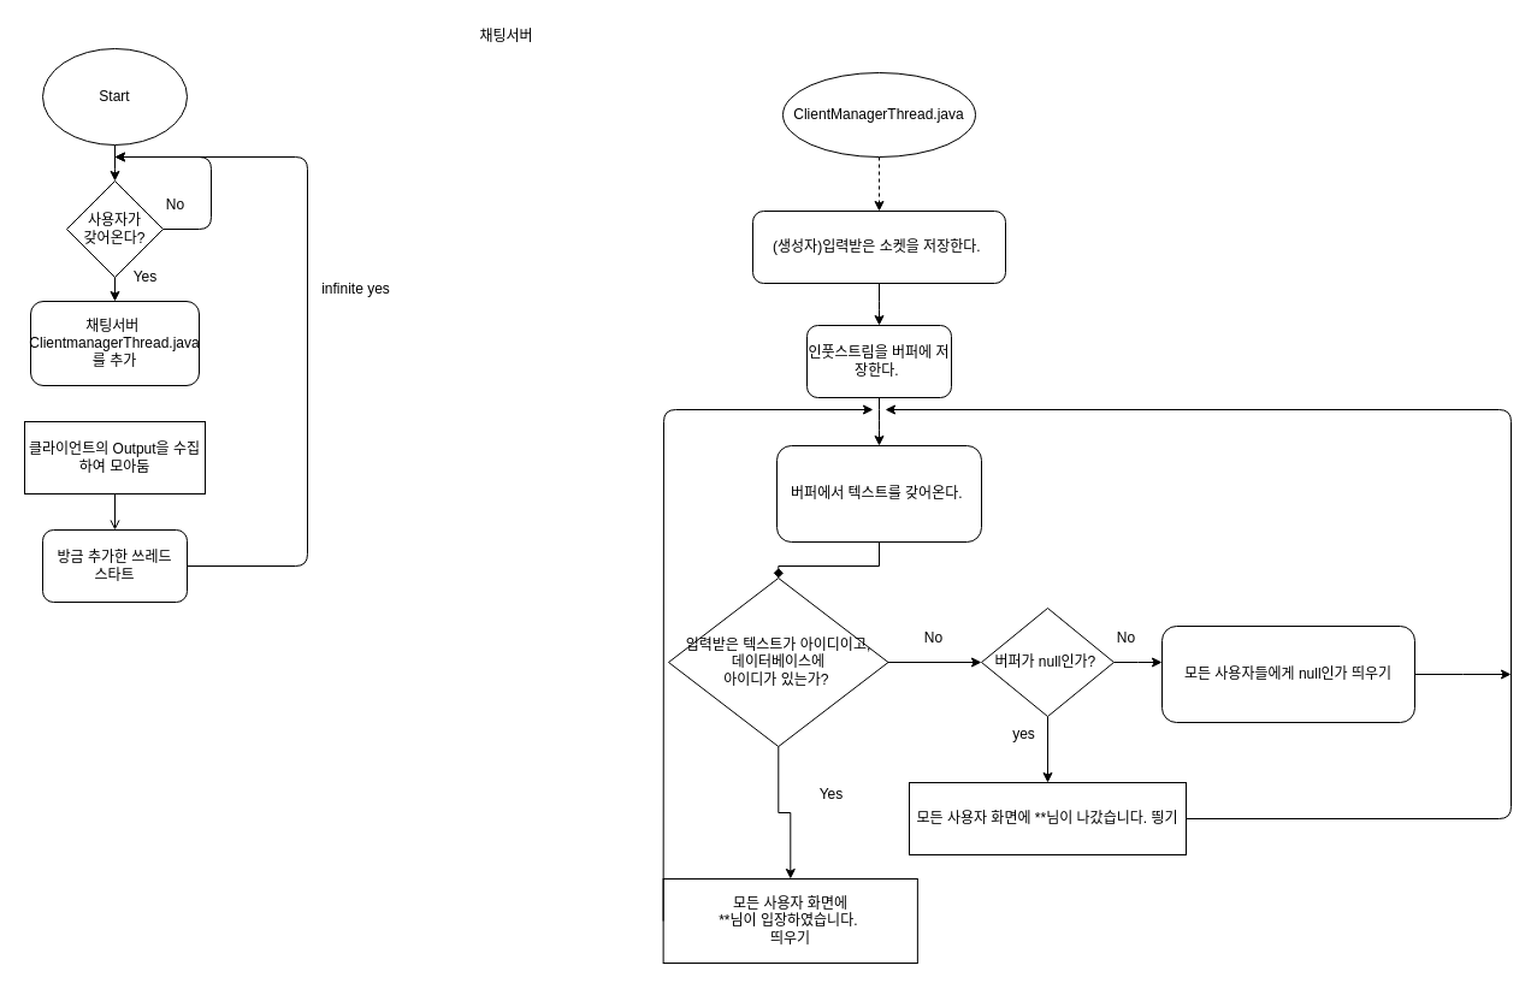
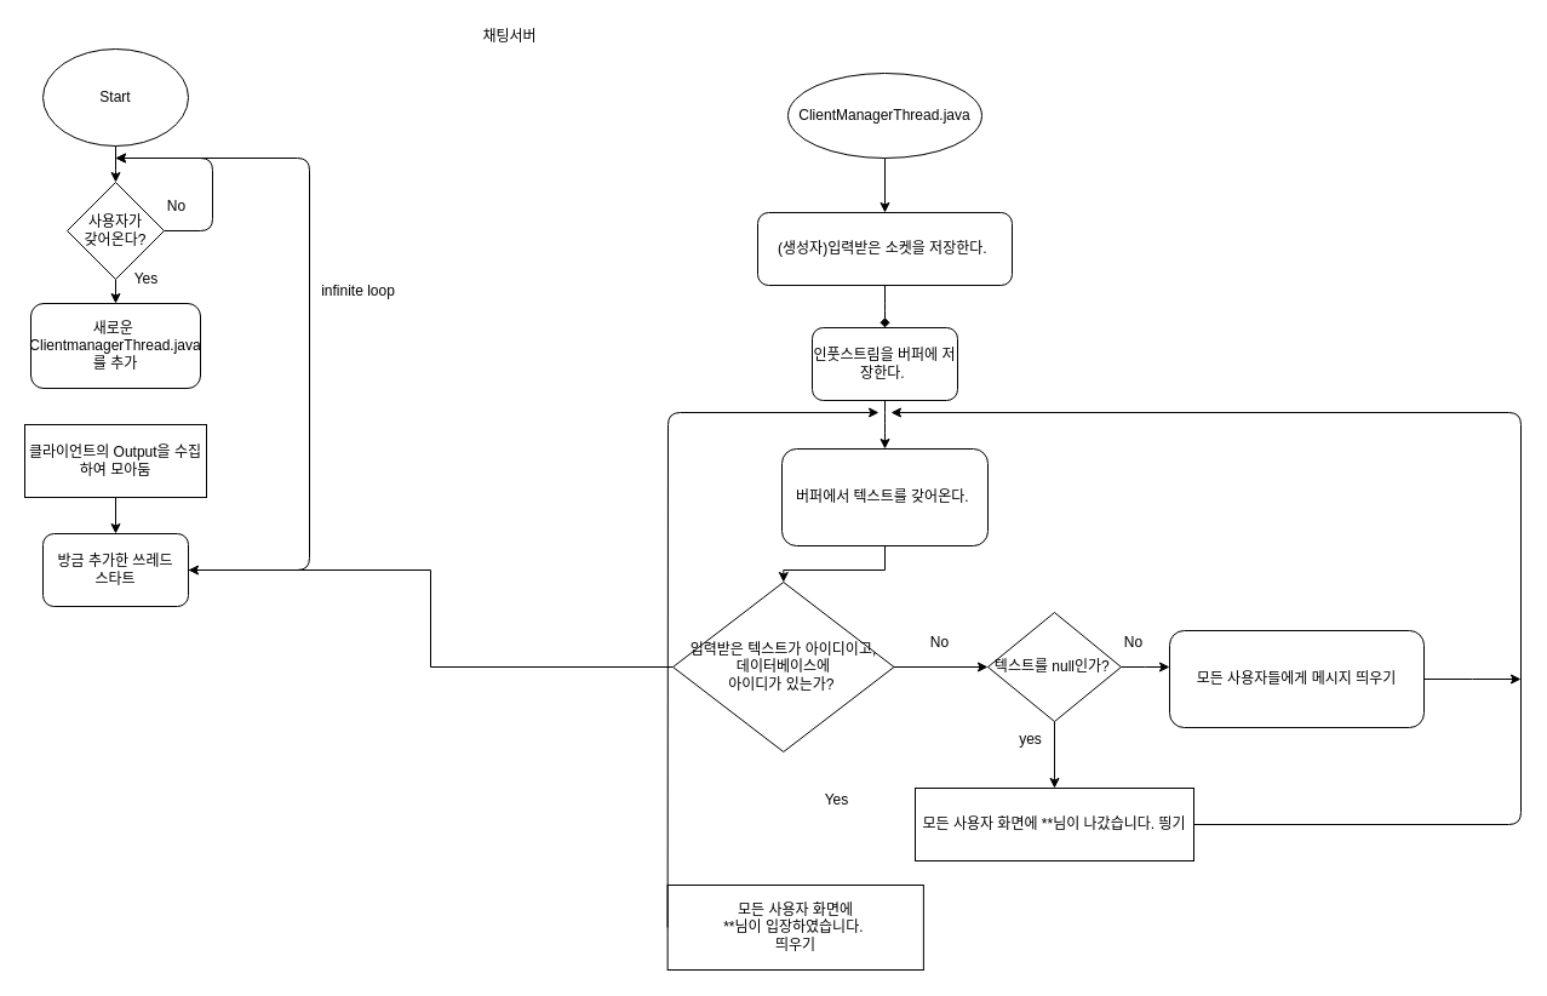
- <mxCell id="16" style="edgeStyle=orthogonalEdgeStyle;rounded=0;orthogonalLoop=1;jettySize=auto;html=1;entryX=0.5;entryY=0;entryDx=0;entryDy=0;dashed=1;" parent="1" source="17" target="18" edge="1"><mxGeometry relative="1" as="geometry" /></mxCell>
+ <mxCell id="16" style="edgeStyle=orthogonalEdgeStyle;rounded=0;orthogonalLoop=1;jettySize=auto;html=1;entryX=0.5;entryY=0;entryDx=0;entryDy=0;" parent="1" source="17" target="18" edge="1"><mxGeometry relative="1" as="geometry" /></mxCell>
- <mxCell id="13" value="infinite yes" style="text;html=1;align=center;verticalAlign=middle;resizable=0;points=[];autosize=1;" parent="1" vertex="1"><mxGeometry x="255" y="230" width="80" height="20" as="geometry" /></mxCell>
+ <mxCell id="13" value="infinite loop" style="text;html=1;align=center;verticalAlign=middle;resizable=0;points=[];autosize=1;" parent="1" vertex="1"><mxGeometry x="255" y="230" width="80" height="20" as="geometry" /></mxCell>
- <mxCell id="22" value="" style="endArrow=classic;html=1;entryX=0.5;entryY=0;entryDx=0;entryDy=0;exitX=0.5;exitY=1;exitDx=0;exitDy=0;" parent="1" source="18" target="21" edge="1"><mxGeometry width="50" height="50" relative="1" as="geometry"><mxPoint x="835" y="250" as="sourcePoint" /><mxPoint x="885" y="200" as="targetPoint" /><Array as="points"><mxPoint x="730" y="250" /></Array></mxGeometry></mxCell>
+ <mxCell id="22" value="" style="endArrow=diamond;html=1;entryX=0.5;entryY=0;entryDx=0;entryDy=0;exitX=0.5;exitY=1;exitDx=0;exitDy=0;" parent="1" source="18" target="21" edge="1"><mxGeometry width="50" height="50" relative="1" as="geometry"><mxPoint x="835" y="250" as="sourcePoint" /><mxPoint x="885" y="200" as="targetPoint" /><Array as="points"><mxPoint x="730" y="250" /></Array></mxGeometry></mxCell>
- <mxCell id="7" value="채팅서버&amp;nbsp;&lt;br&gt;ClientmanagerThread.java&lt;br&gt;를 추가" style="rounded=1;whiteSpace=wrap;html=1;" parent="1" vertex="1"><mxGeometry x="25" y="250" width="140" height="70" as="geometry" /></mxCell>
+ <mxCell id="7" value="새로운&amp;nbsp;&lt;br&gt;ClientmanagerThread.java&lt;br&gt;를 추가" style="rounded=1;whiteSpace=wrap;html=1;" parent="1" vertex="1"><mxGeometry x="25" y="250" width="140" height="70" as="geometry" /></mxCell>
- <mxCell id="11" style="edgeStyle=orthogonalEdgeStyle;rounded=0;orthogonalLoop=1;jettySize=auto;html=1;exitX=0.5;exitY=1;exitDx=0;exitDy=0;entryX=0.5;entryY=0;entryDx=0;entryDy=0;endArrow=open;" parent="1" source="12" target="15" edge="1"><mxGeometry relative="1" as="geometry" /></mxCell>
+ <mxCell id="11" style="edgeStyle=orthogonalEdgeStyle;rounded=0;orthogonalLoop=1;jettySize=auto;html=1;exitX=0.5;exitY=1;exitDx=0;exitDy=0;entryX=0.5;entryY=0;entryDx=0;entryDy=0;" parent="1" source="12" target="15" edge="1"><mxGeometry relative="1" as="geometry" /></mxCell>
- <mxCell id="19" style="edgeStyle=orthogonalEdgeStyle;rounded=0;orthogonalLoop=1;jettySize=auto;html=1;exitX=0.5;exitY=1;exitDx=0;exitDy=0;endArrow=diamond;" edge="1" parent="1" source="20" target="29"><mxGeometry relative="1" as="geometry" /></mxCell>
+ <mxCell id="19" style="edgeStyle=orthogonalEdgeStyle;rounded=0;orthogonalLoop=1;jettySize=auto;html=1;exitX=0.5;exitY=1;exitDx=0;exitDy=0;" edge="1" parent="1" source="20" target="29"><mxGeometry relative="1" as="geometry" /></mxCell>
- <mxCell id="26" value="버퍼가 null인가?&amp;nbsp;" style="rhombus;whiteSpace=wrap;html=1;" parent="1" vertex="1"><mxGeometry x="815" y="505" width="110" height="90" as="geometry" /></mxCell>
+ <mxCell id="26" value="텍스트를 null인가?&amp;nbsp;" style="rhombus;whiteSpace=wrap;html=1;" parent="1" vertex="1"><mxGeometry x="815" y="505" width="110" height="90" as="geometry" /></mxCell>
- <mxCell id="37" value="모든 사용자들에게 null인가 띄우기" style="rounded=1;whiteSpace=wrap;html=1;" vertex="1" parent="1"><mxGeometry x="965" y="520" width="210" height="80" as="geometry" /></mxCell>
+ <mxCell id="37" value="모든 사용자들에게 메시지 띄우기" style="rounded=1;whiteSpace=wrap;html=1;" vertex="1" parent="1"><mxGeometry x="965" y="520" width="210" height="80" as="geometry" /></mxCell>
- <mxCell id="28" value="" style="edgeStyle=orthogonalEdgeStyle;rounded=0;orthogonalLoop=1;jettySize=auto;html=1;" parent="1" source="29" target="30" edge="1"><mxGeometry relative="1" as="geometry" /></mxCell>
+ <mxCell id="28" value="" style="edgeStyle=orthogonalEdgeStyle;rounded=0;orthogonalLoop=1;jettySize=auto;html=1;" parent="1" source="29" target="15" edge="1"><mxGeometry relative="1" as="geometry" /></mxCell>
